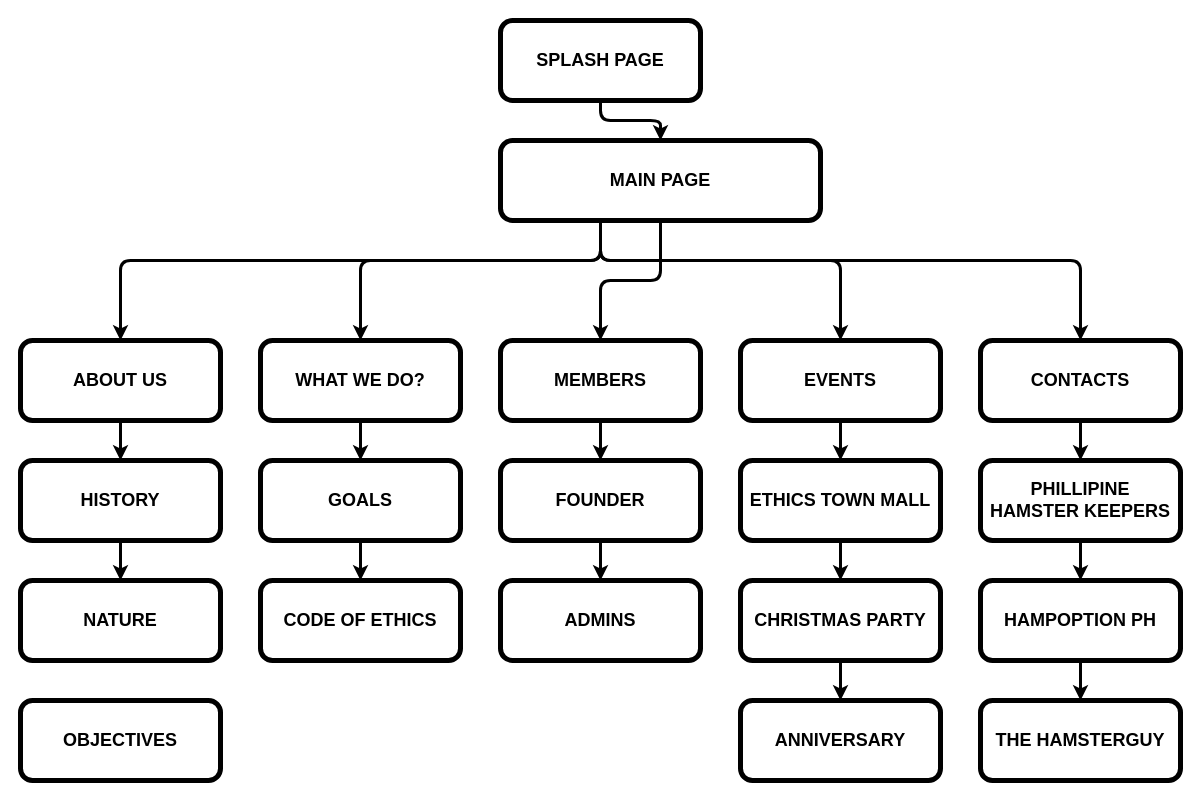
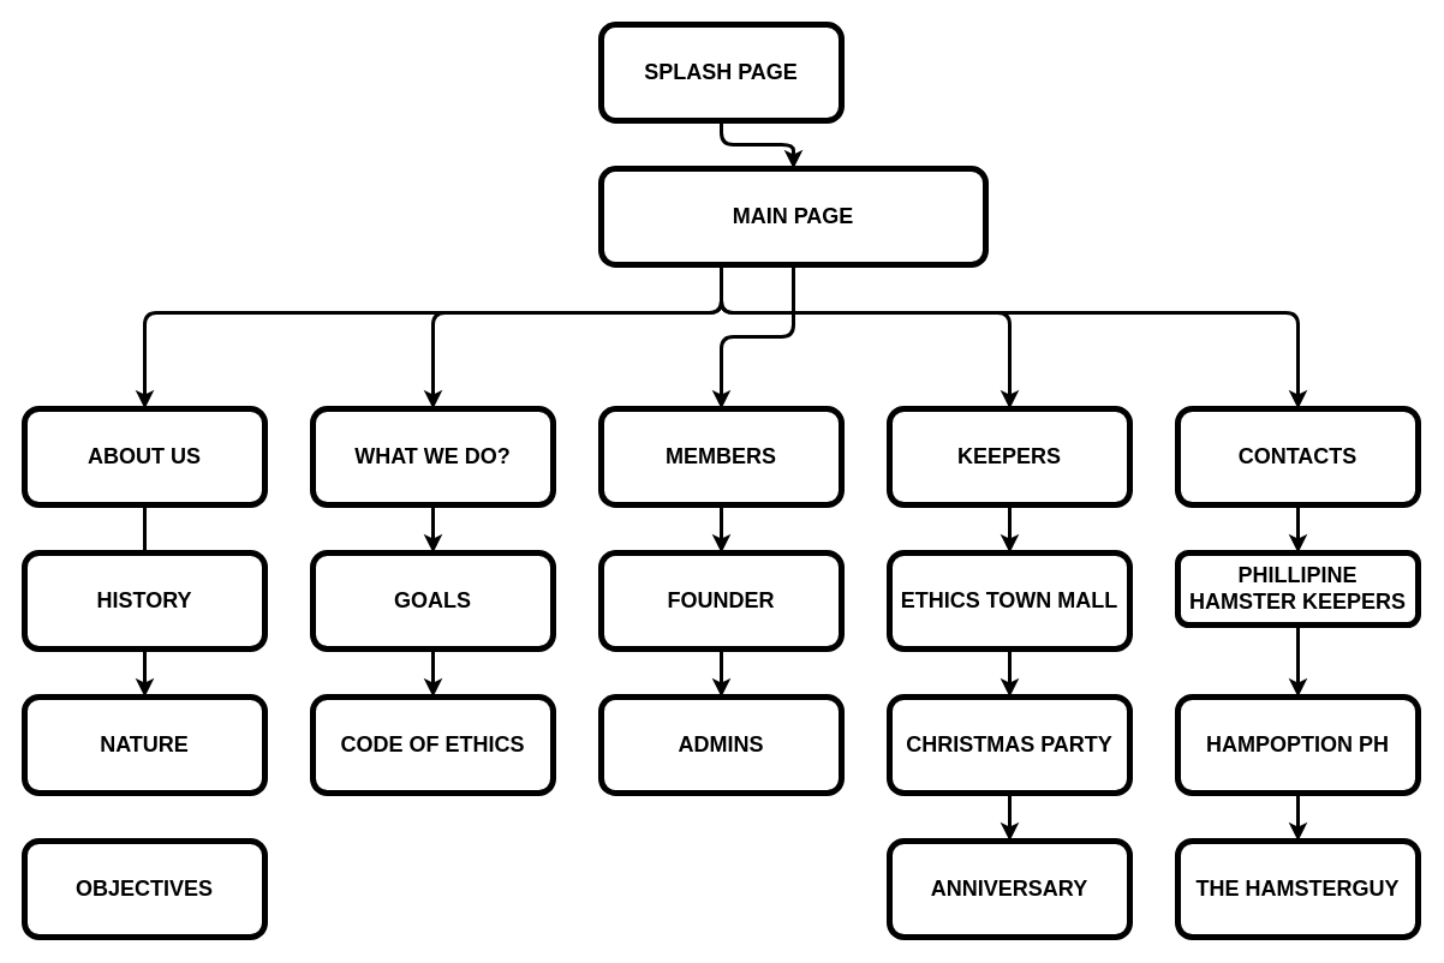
- <mxCell id="17" value="&lt;b&gt;&lt;font style=&quot;font-size: 18px&quot;&gt;EVENTS&lt;/font&gt;&lt;/b&gt;" style="rounded=1;whiteSpace=wrap;html=1;strokeWidth=5;" vertex="1" parent="1"><mxGeometry x="740" y="340" width="200" height="80" as="geometry" /></mxCell>
+ <mxCell id="17" value="&lt;b&gt;&lt;font style=&quot;font-size: 18px&quot;&gt;KEEPERS&lt;/font&gt;&lt;/b&gt;" style="rounded=1;whiteSpace=wrap;html=1;strokeWidth=5;" vertex="1" parent="1"><mxGeometry x="740" y="340" width="200" height="80" as="geometry" /></mxCell>
- <mxCell id="10" style="edgeStyle=orthogonalEdgeStyle;rounded=1;orthogonalLoop=1;jettySize=auto;html=1;entryX=0.5;entryY=0;entryDx=0;entryDy=0;fontSize=18;strokeWidth=3;" edge="1" parent="1" source="11" target="21"><mxGeometry relative="1" as="geometry" /></mxCell>
+ <mxCell id="10" style="edgeStyle=orthogonalEdgeStyle;rounded=1;orthogonalLoop=1;jettySize=auto;html=1;entryX=0.5;entryY=0;entryDx=0;entryDy=0;fontSize=18;strokeWidth=3;endArrow=none;" edge="1" parent="1" source="11" target="21"><mxGeometry relative="1" as="geometry" /></mxCell>
- <mxCell id="36" value="&lt;b&gt;&lt;font style=&quot;font-size: 18px&quot;&gt;PHILLIPINE &lt;br&gt;HAMSTER KEEPERS&lt;/font&gt;&lt;/b&gt;" style="rounded=1;whiteSpace=wrap;html=1;strokeWidth=5;" vertex="1" parent="1"><mxGeometry x="980" y="460" width="200" height="80" as="geometry" /></mxCell>
+ <mxCell id="36" value="&lt;b&gt;&lt;font style=&quot;font-size: 18px&quot;&gt;PHILLIPINE &lt;br&gt;HAMSTER KEEPERS&lt;/font&gt;&lt;/b&gt;" style="rounded=1;whiteSpace=wrap;html=1;strokeWidth=5;" vertex="1" parent="1"><mxGeometry x="980" y="460" width="200" height="60" as="geometry" /></mxCell>
